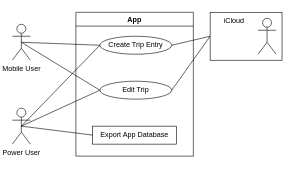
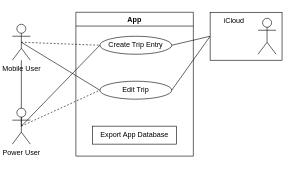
- <mxCell id="6" style="rounded=0;orthogonalLoop=1;jettySize=auto;html=1;exitX=0.5;exitY=0.5;exitDx=0;exitDy=0;exitPerimeter=0;entryX=0;entryY=0.5;entryDx=0;entryDy=0;endArrow=none;endFill=0;" edge="1" parent="1" source="8" target="3"><mxGeometry relative="1" as="geometry" /></mxCell>
+ <mxCell id="6" style="rounded=0;orthogonalLoop=1;jettySize=auto;html=1;exitX=0.5;exitY=0.5;exitDx=0;exitDy=0;exitPerimeter=0;entryX=0;entryY=0.5;entryDx=0;entryDy=0;endArrow=none;endFill=0;dashed=1;" edge="1" parent="1" source="8" target="3"><mxGeometry relative="1" as="geometry" /></mxCell>
- <mxCell id="10" style="edgeStyle=none;rounded=0;orthogonalLoop=1;jettySize=auto;html=1;exitX=0.5;exitY=0.5;exitDx=0;exitDy=0;exitPerimeter=0;entryX=0;entryY=0.5;entryDx=0;entryDy=0;endArrow=none;endFill=0;" edge="1" parent="1" source="12" target="4"><mxGeometry relative="1" as="geometry" /></mxCell>
+ <mxCell id="10" style="edgeStyle=none;rounded=0;orthogonalLoop=1;jettySize=auto;html=1;exitX=0.5;exitY=0.5;exitDx=0;exitDy=0;exitPerimeter=0;entryX=0;entryY=0.5;entryDx=0;entryDy=0;endArrow=none;endFill=0;dashed=1;" edge="1" parent="1" source="12" target="4"><mxGeometry relative="1" as="geometry" /></mxCell>
- <mxCell id="11" style="edgeStyle=none;rounded=0;orthogonalLoop=1;jettySize=auto;html=1;exitX=0.5;exitY=0.5;exitDx=0;exitDy=0;exitPerimeter=0;entryX=0;entryY=0.5;entryDx=0;entryDy=0;endArrow=none;endFill=0;" edge="1" parent="1" source="12" target="5"><mxGeometry relative="1" as="geometry" /></mxCell>
+ <mxCell id="11" style="edgeStyle=none;rounded=0;orthogonalLoop=1;jettySize=auto;html=1;exitX=0.5;exitY=0.5;exitDx=0;exitDy=0;exitPerimeter=0;endArrow=none;endFill=0;" edge="1" parent="1" source="12" target="8"><mxGeometry relative="1" as="geometry" /></mxCell>
